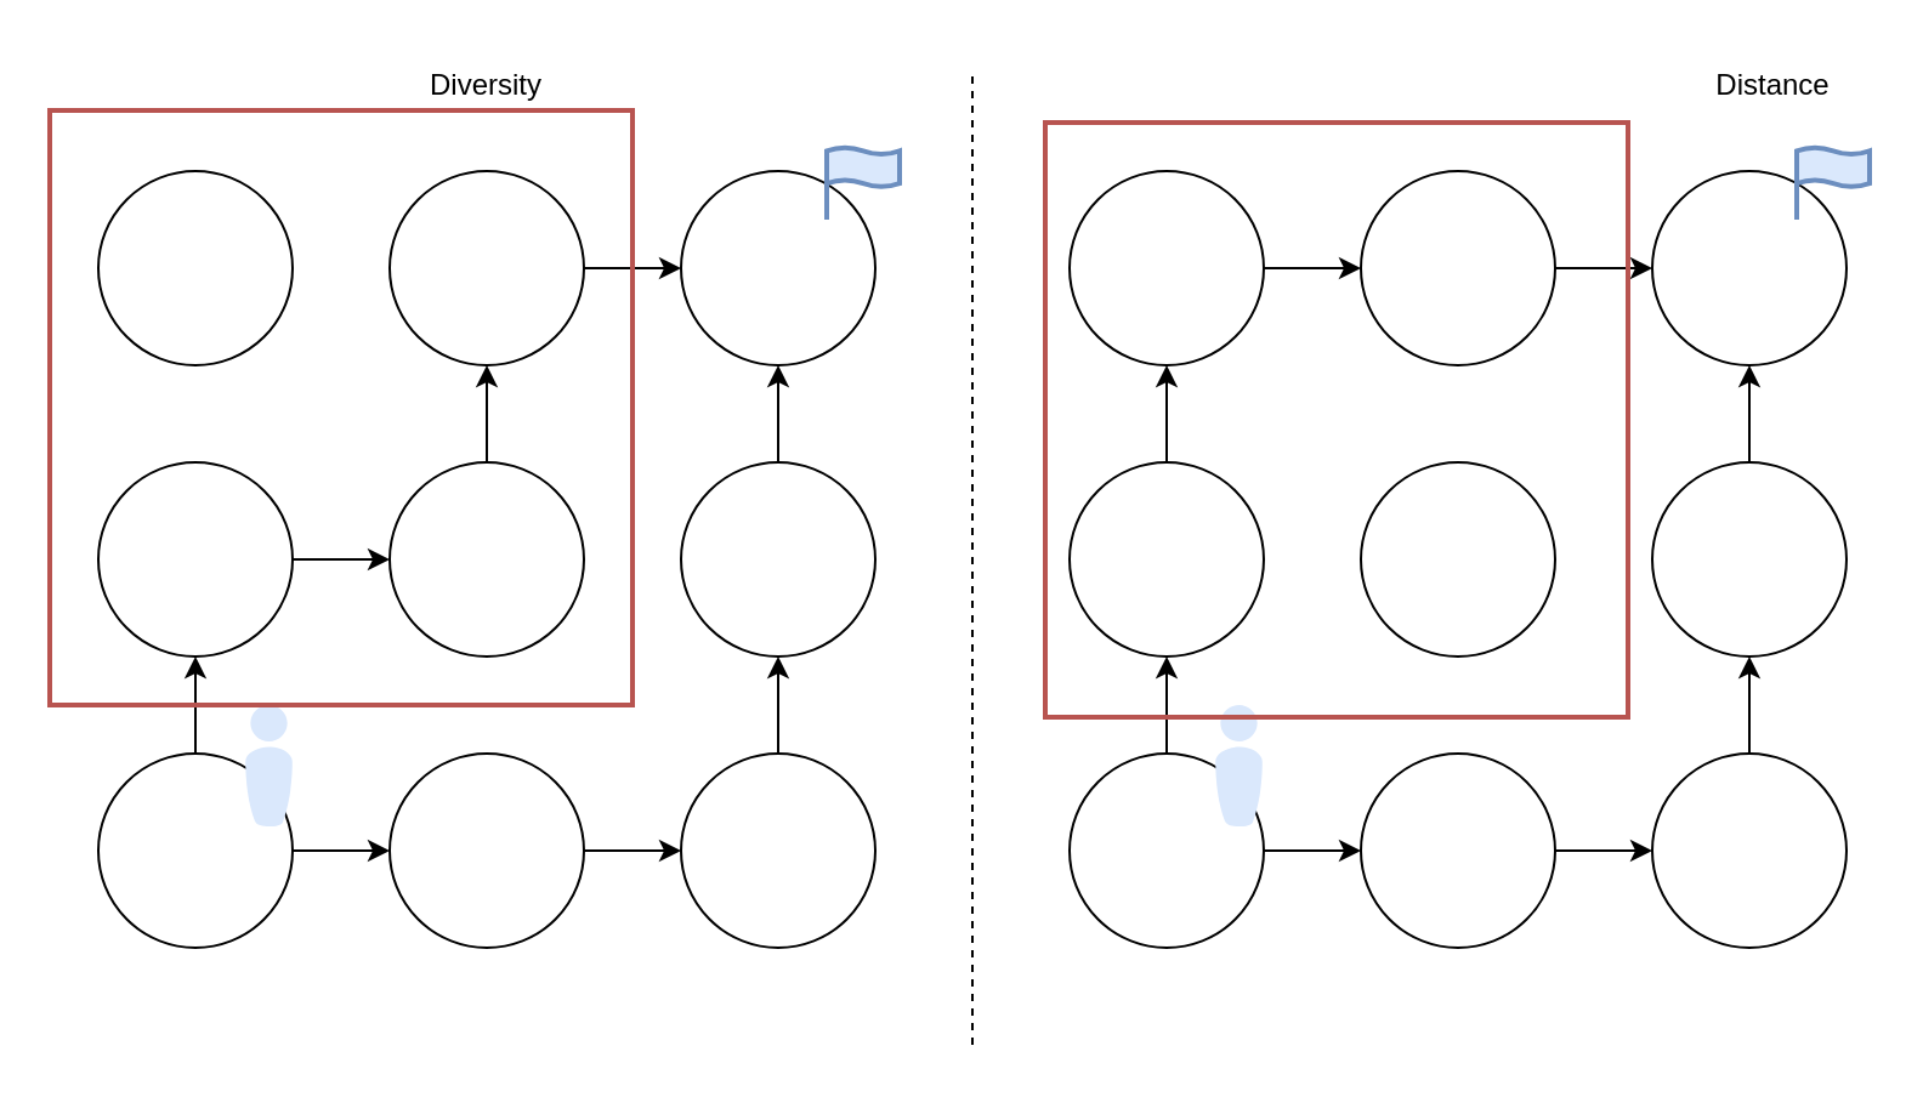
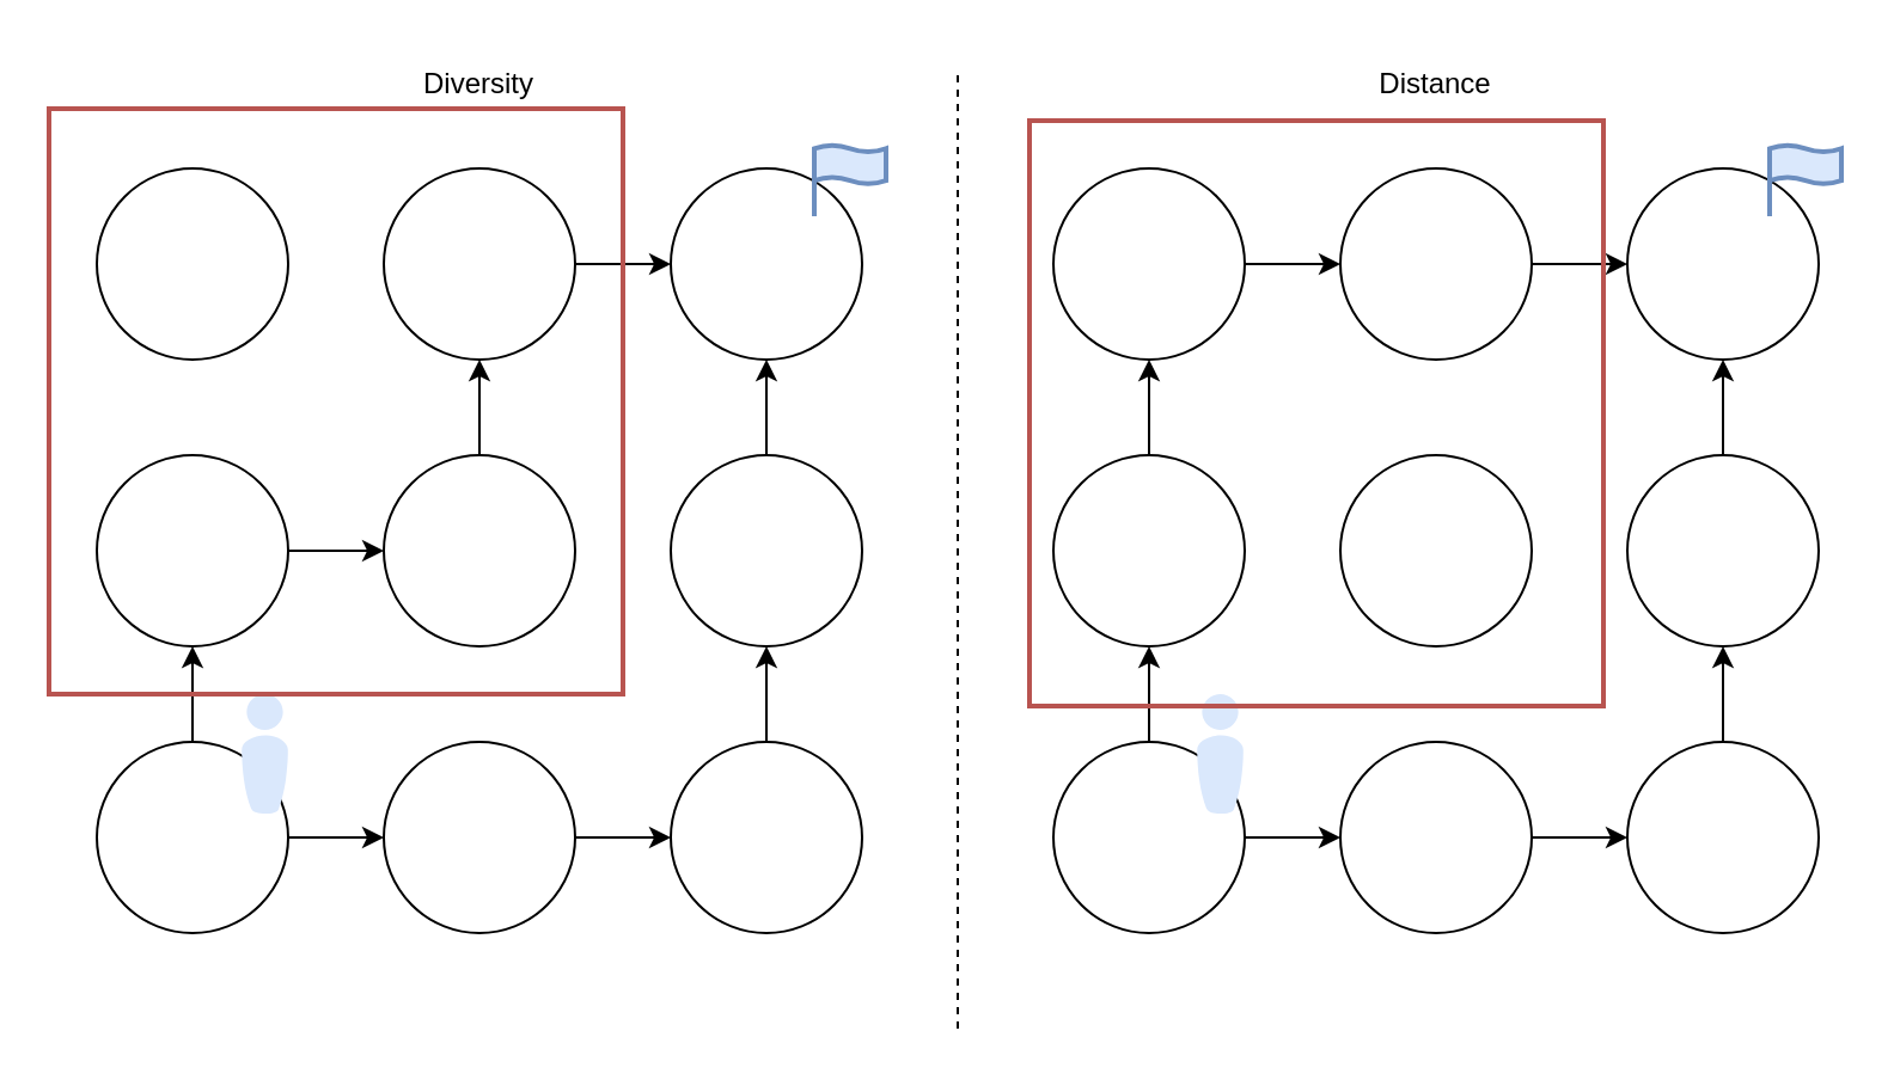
- <mxCell id="38" value="Distance" style="text;html=1;strokeColor=none;fillColor=none;align=center;verticalAlign=middle;whiteSpace=wrap;rounded=0;" vertex="1" parent="1"><mxGeometry x="700" y="20" width="60" height="30" as="geometry" /></mxCell>
+ <mxCell id="38" value="Distance" style="text;html=1;strokeColor=none;fillColor=none;align=center;verticalAlign=middle;whiteSpace=wrap;rounded=0;" vertex="1" parent="1"><mxGeometry x="570" y="20" width="60" height="30" as="geometry" /></mxCell>
